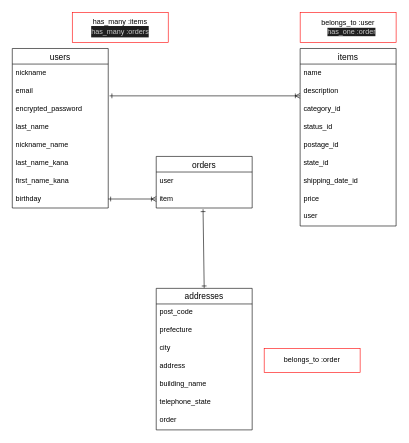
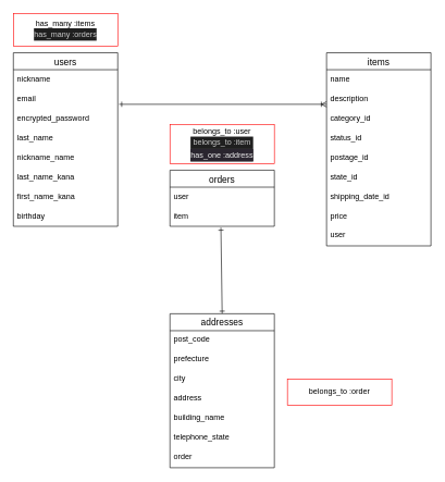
- <mxCell id="31" value="&lt;div&gt;has_many :items&lt;/div&gt;&lt;div&gt;&lt;div style=&quot;color: rgb(204, 204, 204); background-color: rgb(31, 31, 31); line-height: 19px;&quot;&gt;&lt;font style=&quot;font-size: 12px;&quot;&gt;has_many :orders&lt;/font&gt;&lt;/div&gt;&lt;/div&gt;" style="whiteSpace=wrap;html=1;align=center;strokeColor=#FF0000;fillColor=none;" parent="1" vertex="1"><mxGeometry x="120" y="20" width="160" height="50" as="geometry" /></mxCell>
+ <mxCell id="31" value="&lt;div&gt;has_many :items&lt;/div&gt;&lt;div&gt;&lt;div style=&quot;color: rgb(204, 204, 204); background-color: rgb(31, 31, 31); line-height: 19px;&quot;&gt;&lt;font style=&quot;font-size: 12px;&quot;&gt;has_many :orders&lt;/font&gt;&lt;/div&gt;&lt;/div&gt;" style="whiteSpace=wrap;html=1;align=center;strokeColor=#FF0000;fillColor=none;" parent="1" vertex="1"><mxGeometry x="20" y="20" width="160" height="50" as="geometry" /></mxCell>
- <mxCell id="32" value="&lt;div style=&quot;&quot;&gt;&lt;font style=&quot;font-size: 12px;&quot;&gt;belongs_to :user&lt;/font&gt;&lt;/div&gt;&lt;div style=&quot;&quot;&gt;&lt;font style=&quot;font-size: 12px;&quot;&gt;　&lt;span style=&quot;background-color: rgb(31, 31, 31); color: rgb(204, 204, 204);&quot;&gt;has_one&lt;/span&gt;&lt;/font&gt;&lt;span style=&quot;background-color: rgb(31, 31, 31); color: rgb(204, 204, 204);&quot;&gt;&amp;nbsp;:order&lt;/span&gt;&lt;/div&gt;" style="whiteSpace=wrap;html=1;align=center;strokeColor=#FF0000;fillColor=none;" parent="1" vertex="1"><mxGeometry x="500" y="20" width="160" height="50" as="geometry" /></mxCell>
+ <mxCell id="33" value="&lt;div&gt;belongs_to :user&lt;/div&gt;&lt;div&gt;&lt;div style=&quot;color: rgb(204, 204, 204); background-color: rgb(31, 31, 31); line-height: 19px;&quot;&gt;&lt;font style=&quot;font-size: 12px;&quot;&gt;belongs_to :item&lt;/font&gt;&lt;/div&gt;&lt;/div&gt;&lt;div style=&quot;color: rgb(204, 204, 204); background-color: rgb(31, 31, 31); line-height: 19px;&quot;&gt;&lt;font style=&quot;font-size: 12px;&quot;&gt;&lt;div style=&quot;color: rgb(240, 240, 240); background-color: rgb(42, 37, 47);&quot;&gt;has_one :address&lt;/div&gt;&lt;div style=&quot;color: rgb(240, 240, 240); background-color: rgb(42, 37, 47);&quot;&gt;&lt;/div&gt;&lt;/font&gt;&lt;/div&gt;" style="whiteSpace=wrap;html=1;align=center;strokeColor=#FF0000;fillColor=none;" parent="1" vertex="1"><mxGeometry x="260" y="190" width="160" height="60" as="geometry" /></mxCell>
- <mxCell id="38" style="edgeStyle=none;html=1;exitX=1;exitY=0.5;exitDx=0;exitDy=0;entryX=0;entryY=0.5;entryDx=0;entryDy=0;fontFamily=Helvetica;fontSize=12;endArrow=ERoneToMany;endFill=0;startArrow=ERone;startFill=0;" parent="1" source="10" target="36" edge="1"><mxGeometry relative="1" as="geometry" /></mxCell>
